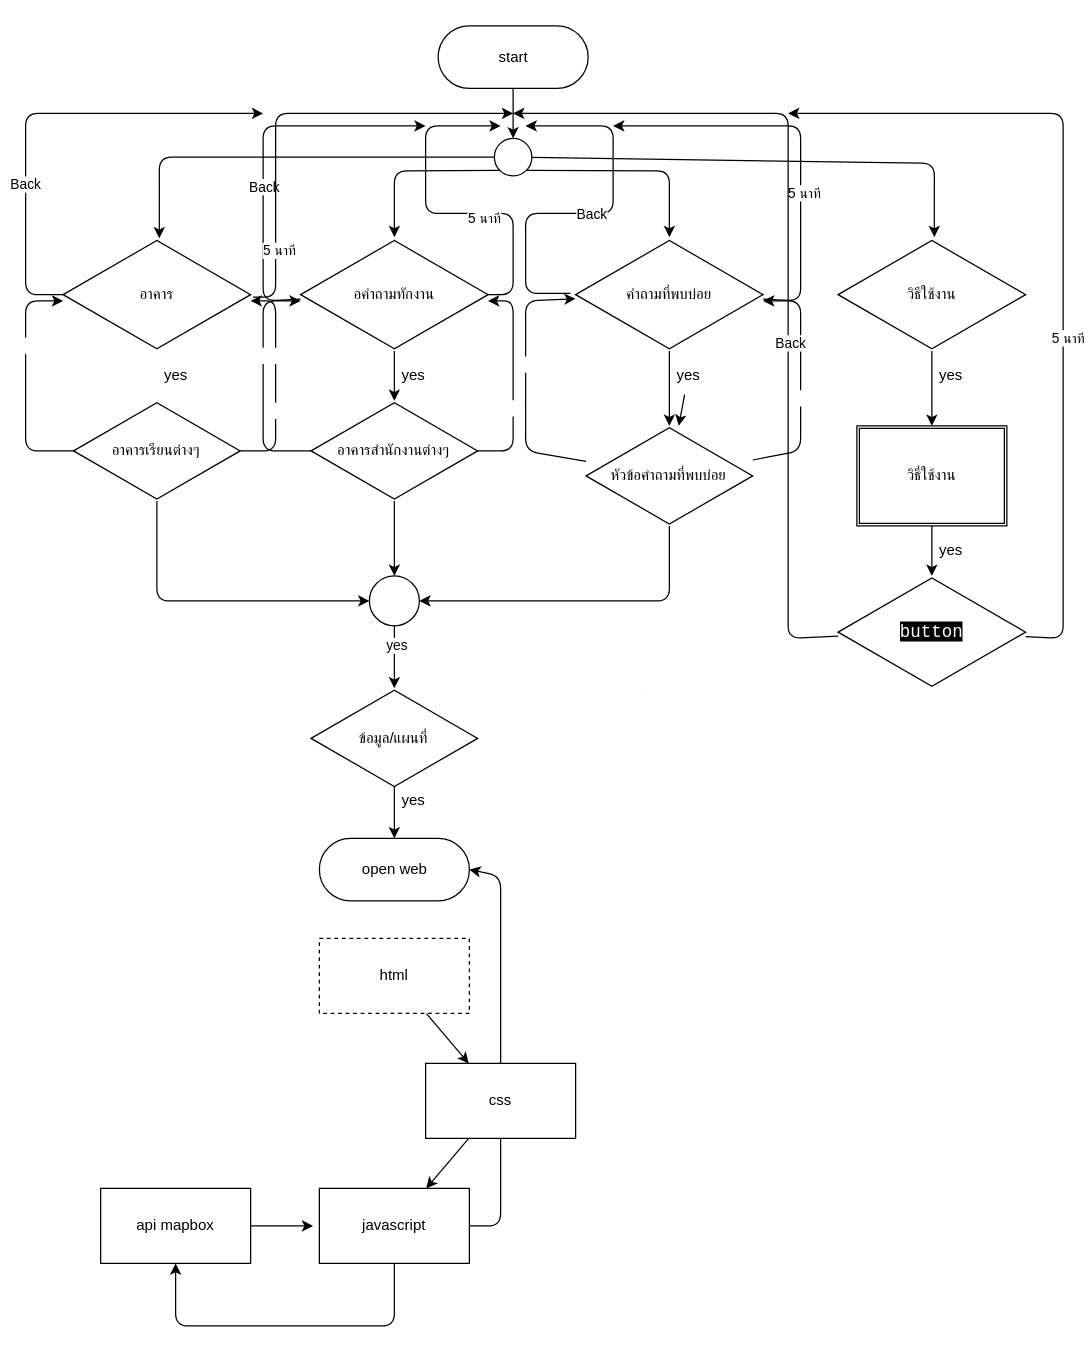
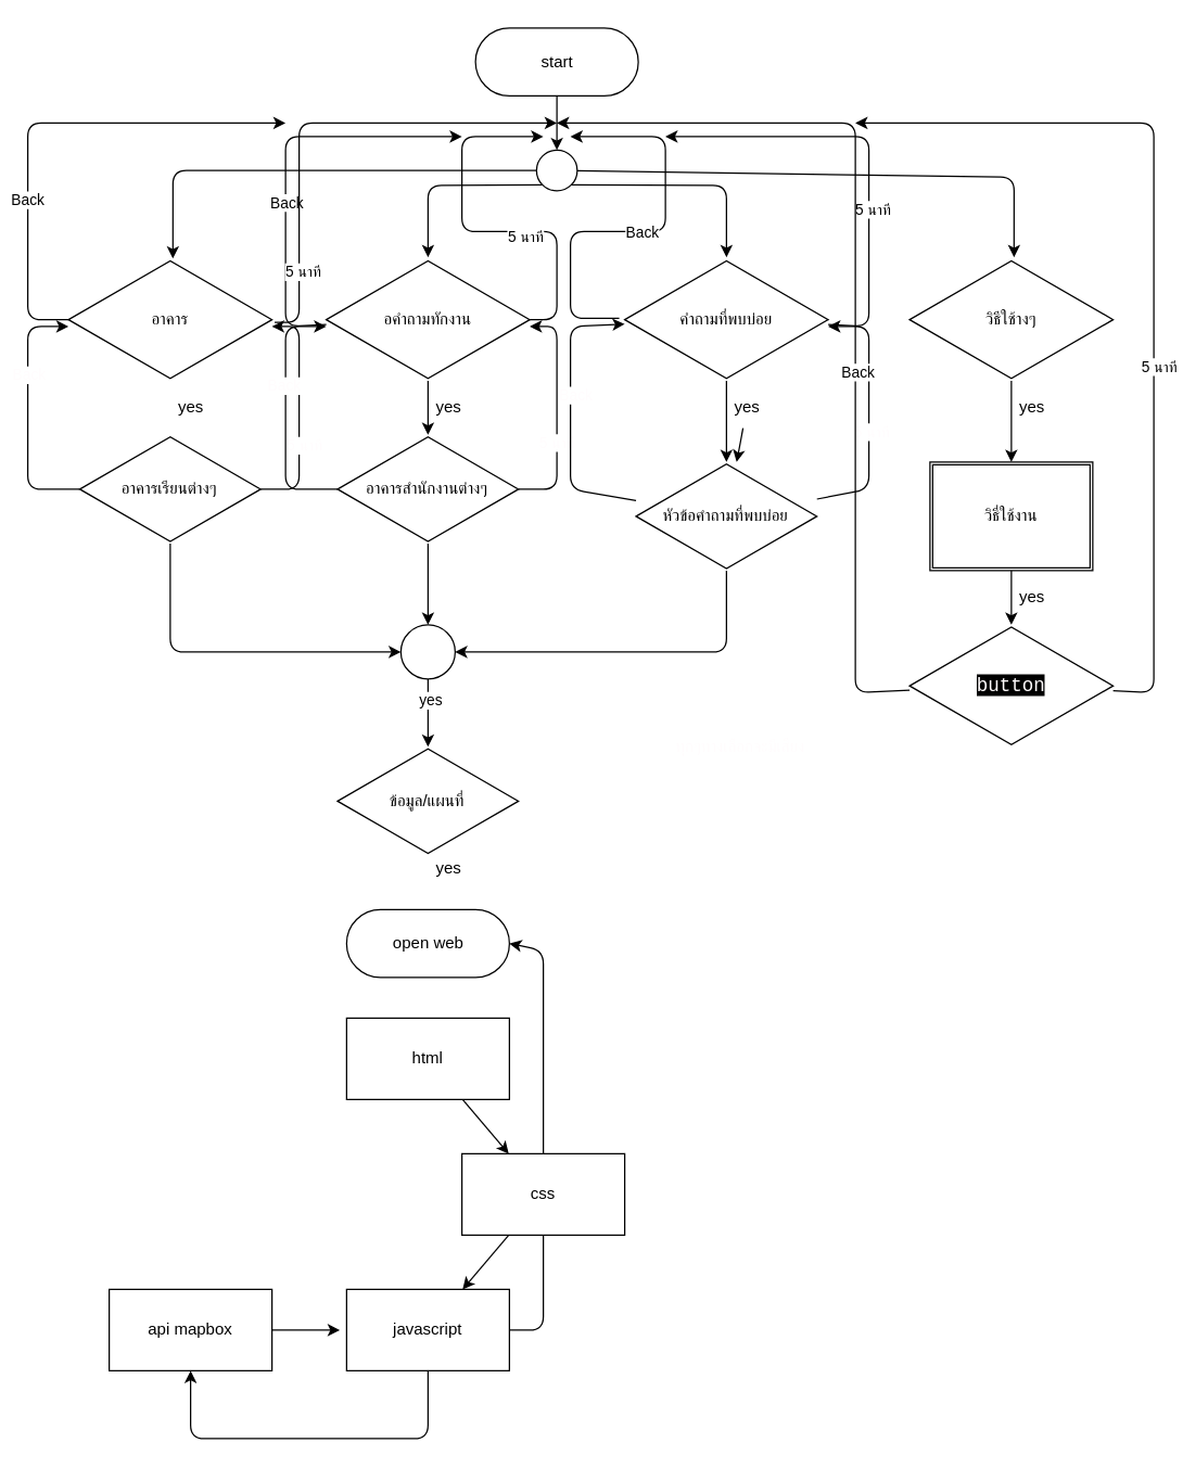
- <mxCell id="15" value="วิธีใช้งาน" style="html=1;whiteSpace=wrap;aspect=fixed;shape=isoRectangle;" vertex="1" parent="1"><mxGeometry x="670" y="190" width="150" height="90" as="geometry" /></mxCell>
+ <mxCell id="15" value="วิธีใช้างๆ" style="html=1;whiteSpace=wrap;aspect=fixed;shape=isoRectangle;" vertex="1" parent="1"><mxGeometry x="670" y="190" width="150" height="90" as="geometry" /></mxCell>
- <mxCell id="54" value="" style="edgeStyle=none;html=1;exitX=0.5;exitY=0.963;exitDx=0;exitDy=0;exitPerimeter=0;" edge="1" parent="1" source="55" target="53"><mxGeometry relative="1" as="geometry"><mxPoint x="317" y="630" as="sourcePoint" /></mxGeometry></mxCell>
- <mxCell id="62" value="html" style="rounded=0;whiteSpace=wrap;html=1;dashed=1;" vertex="1" parent="1"><mxGeometry x="255" y="750" width="120" height="60" as="geometry" /></mxCell>
+ <mxCell id="62" value="html" style="rounded=0;whiteSpace=wrap;html=1;" vertex="1" parent="1"><mxGeometry x="255" y="750" width="120" height="60" as="geometry" /></mxCell>
